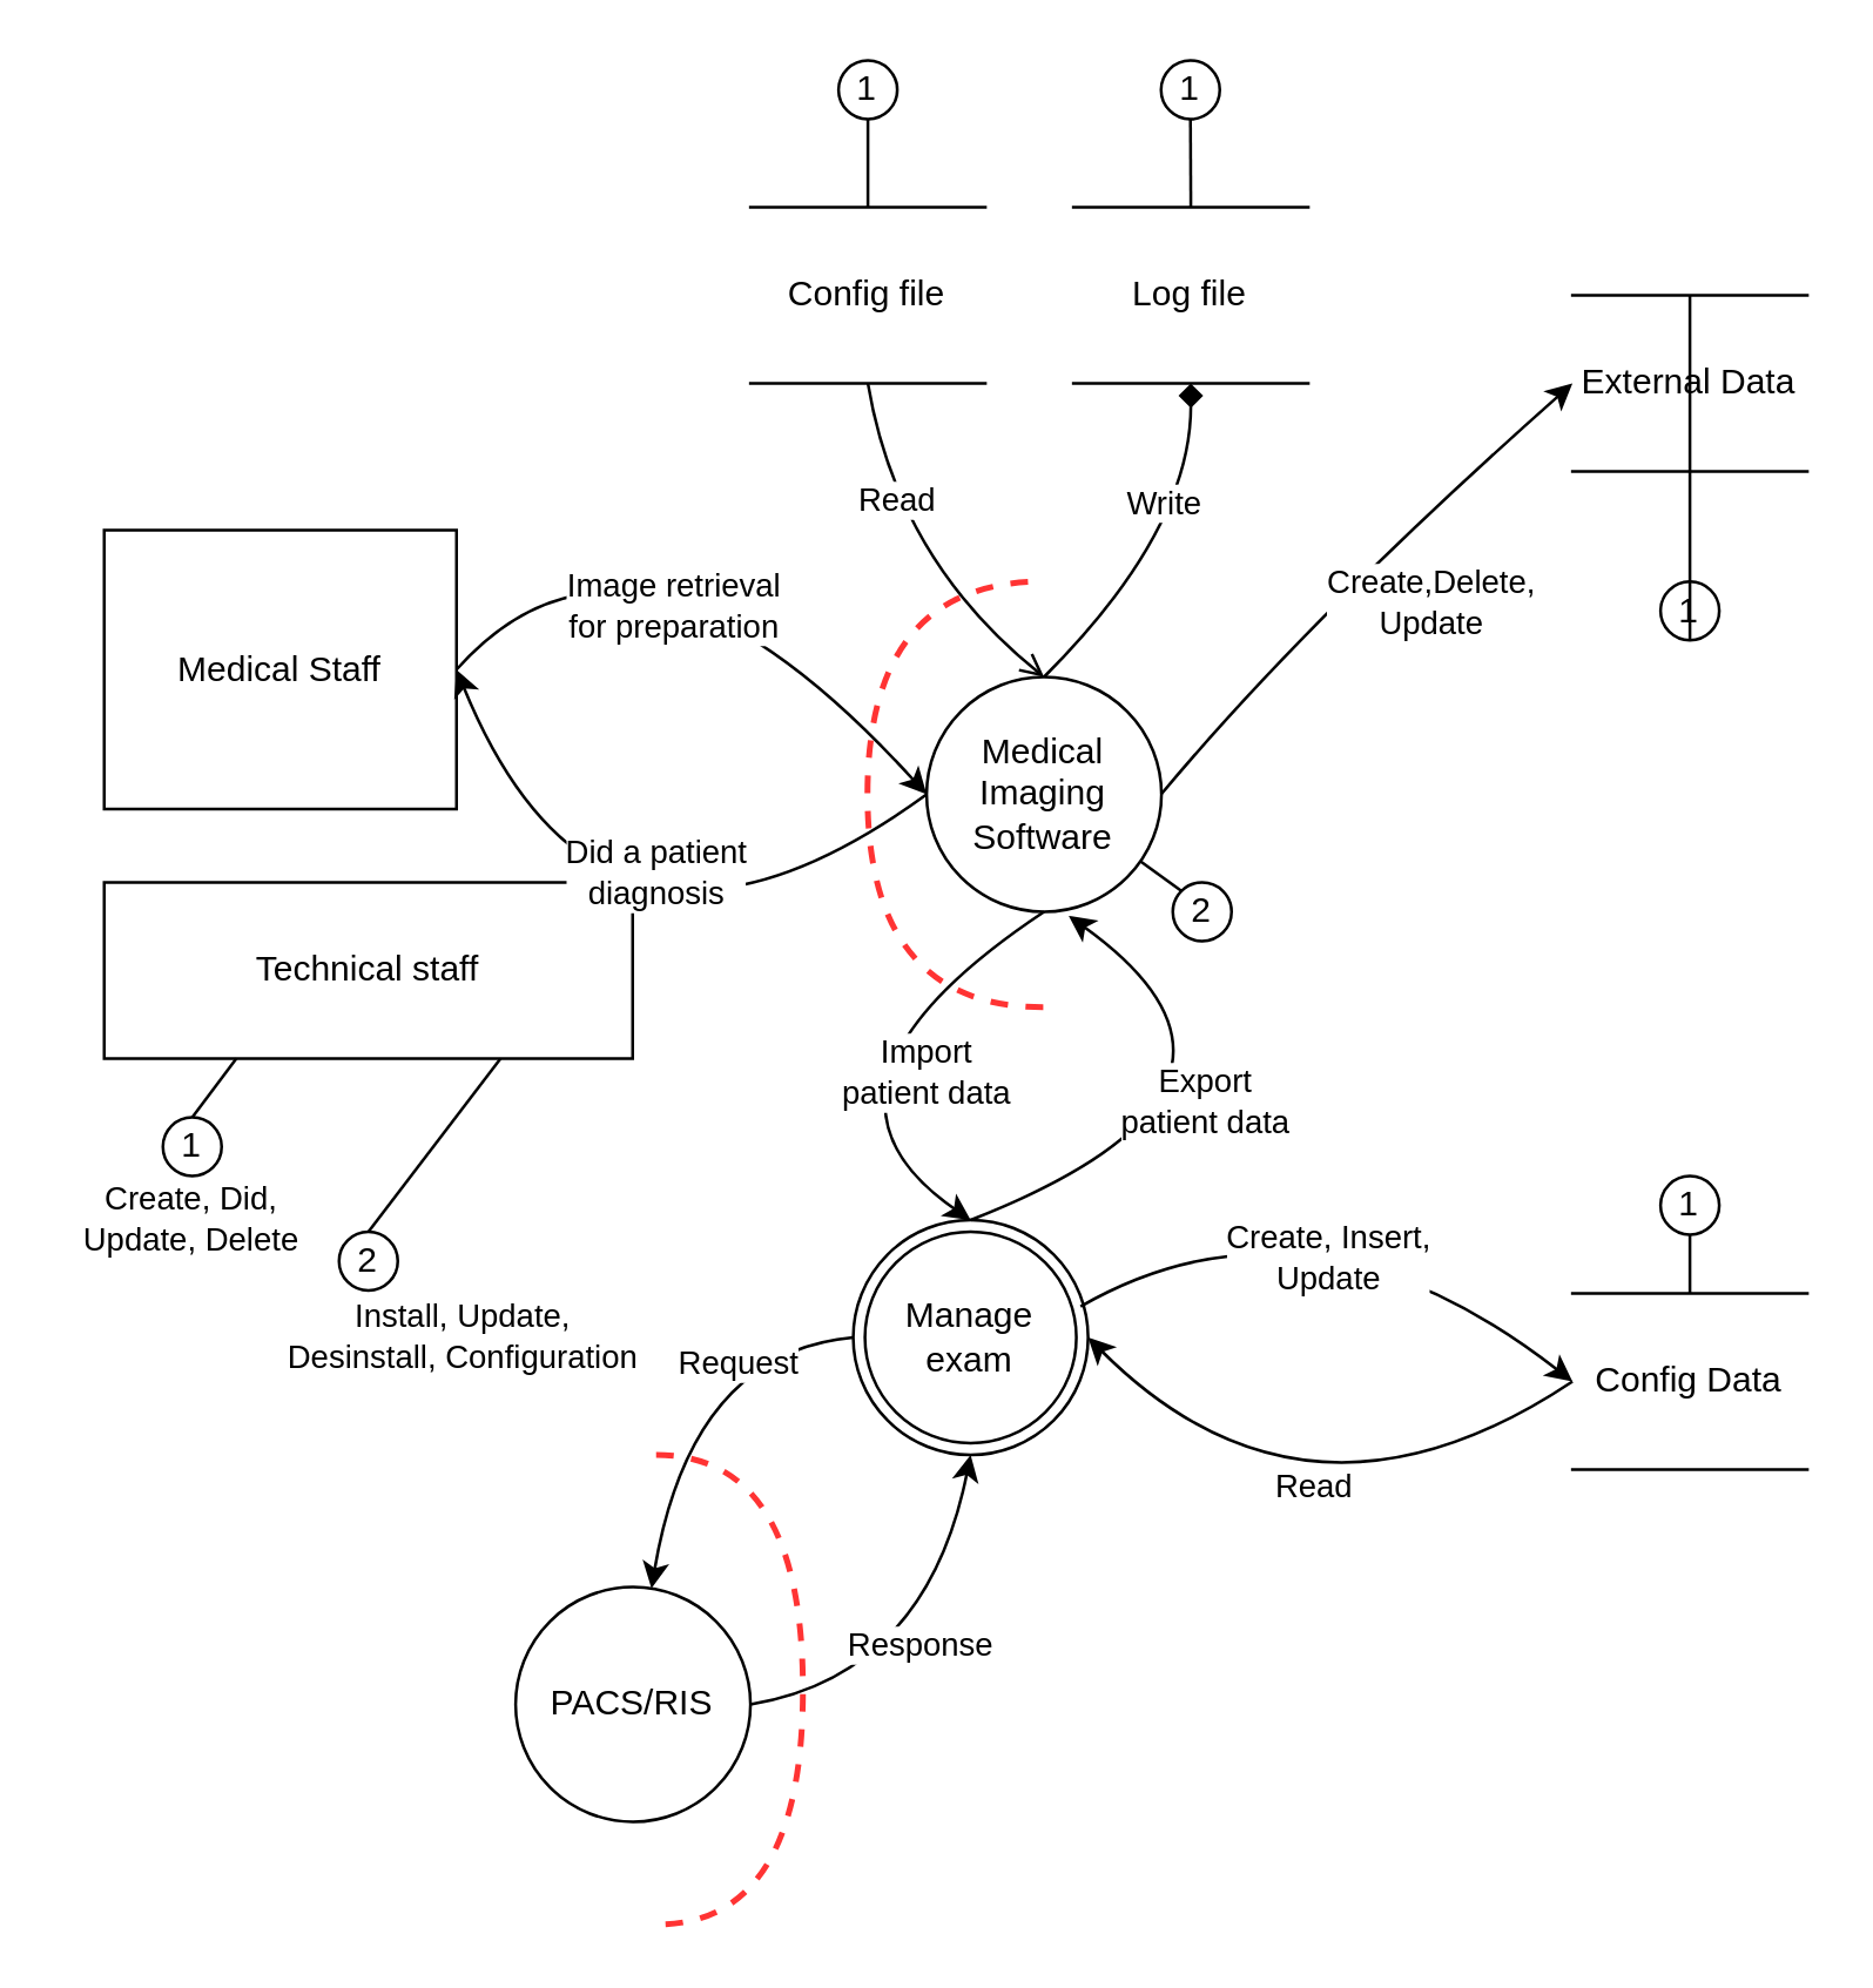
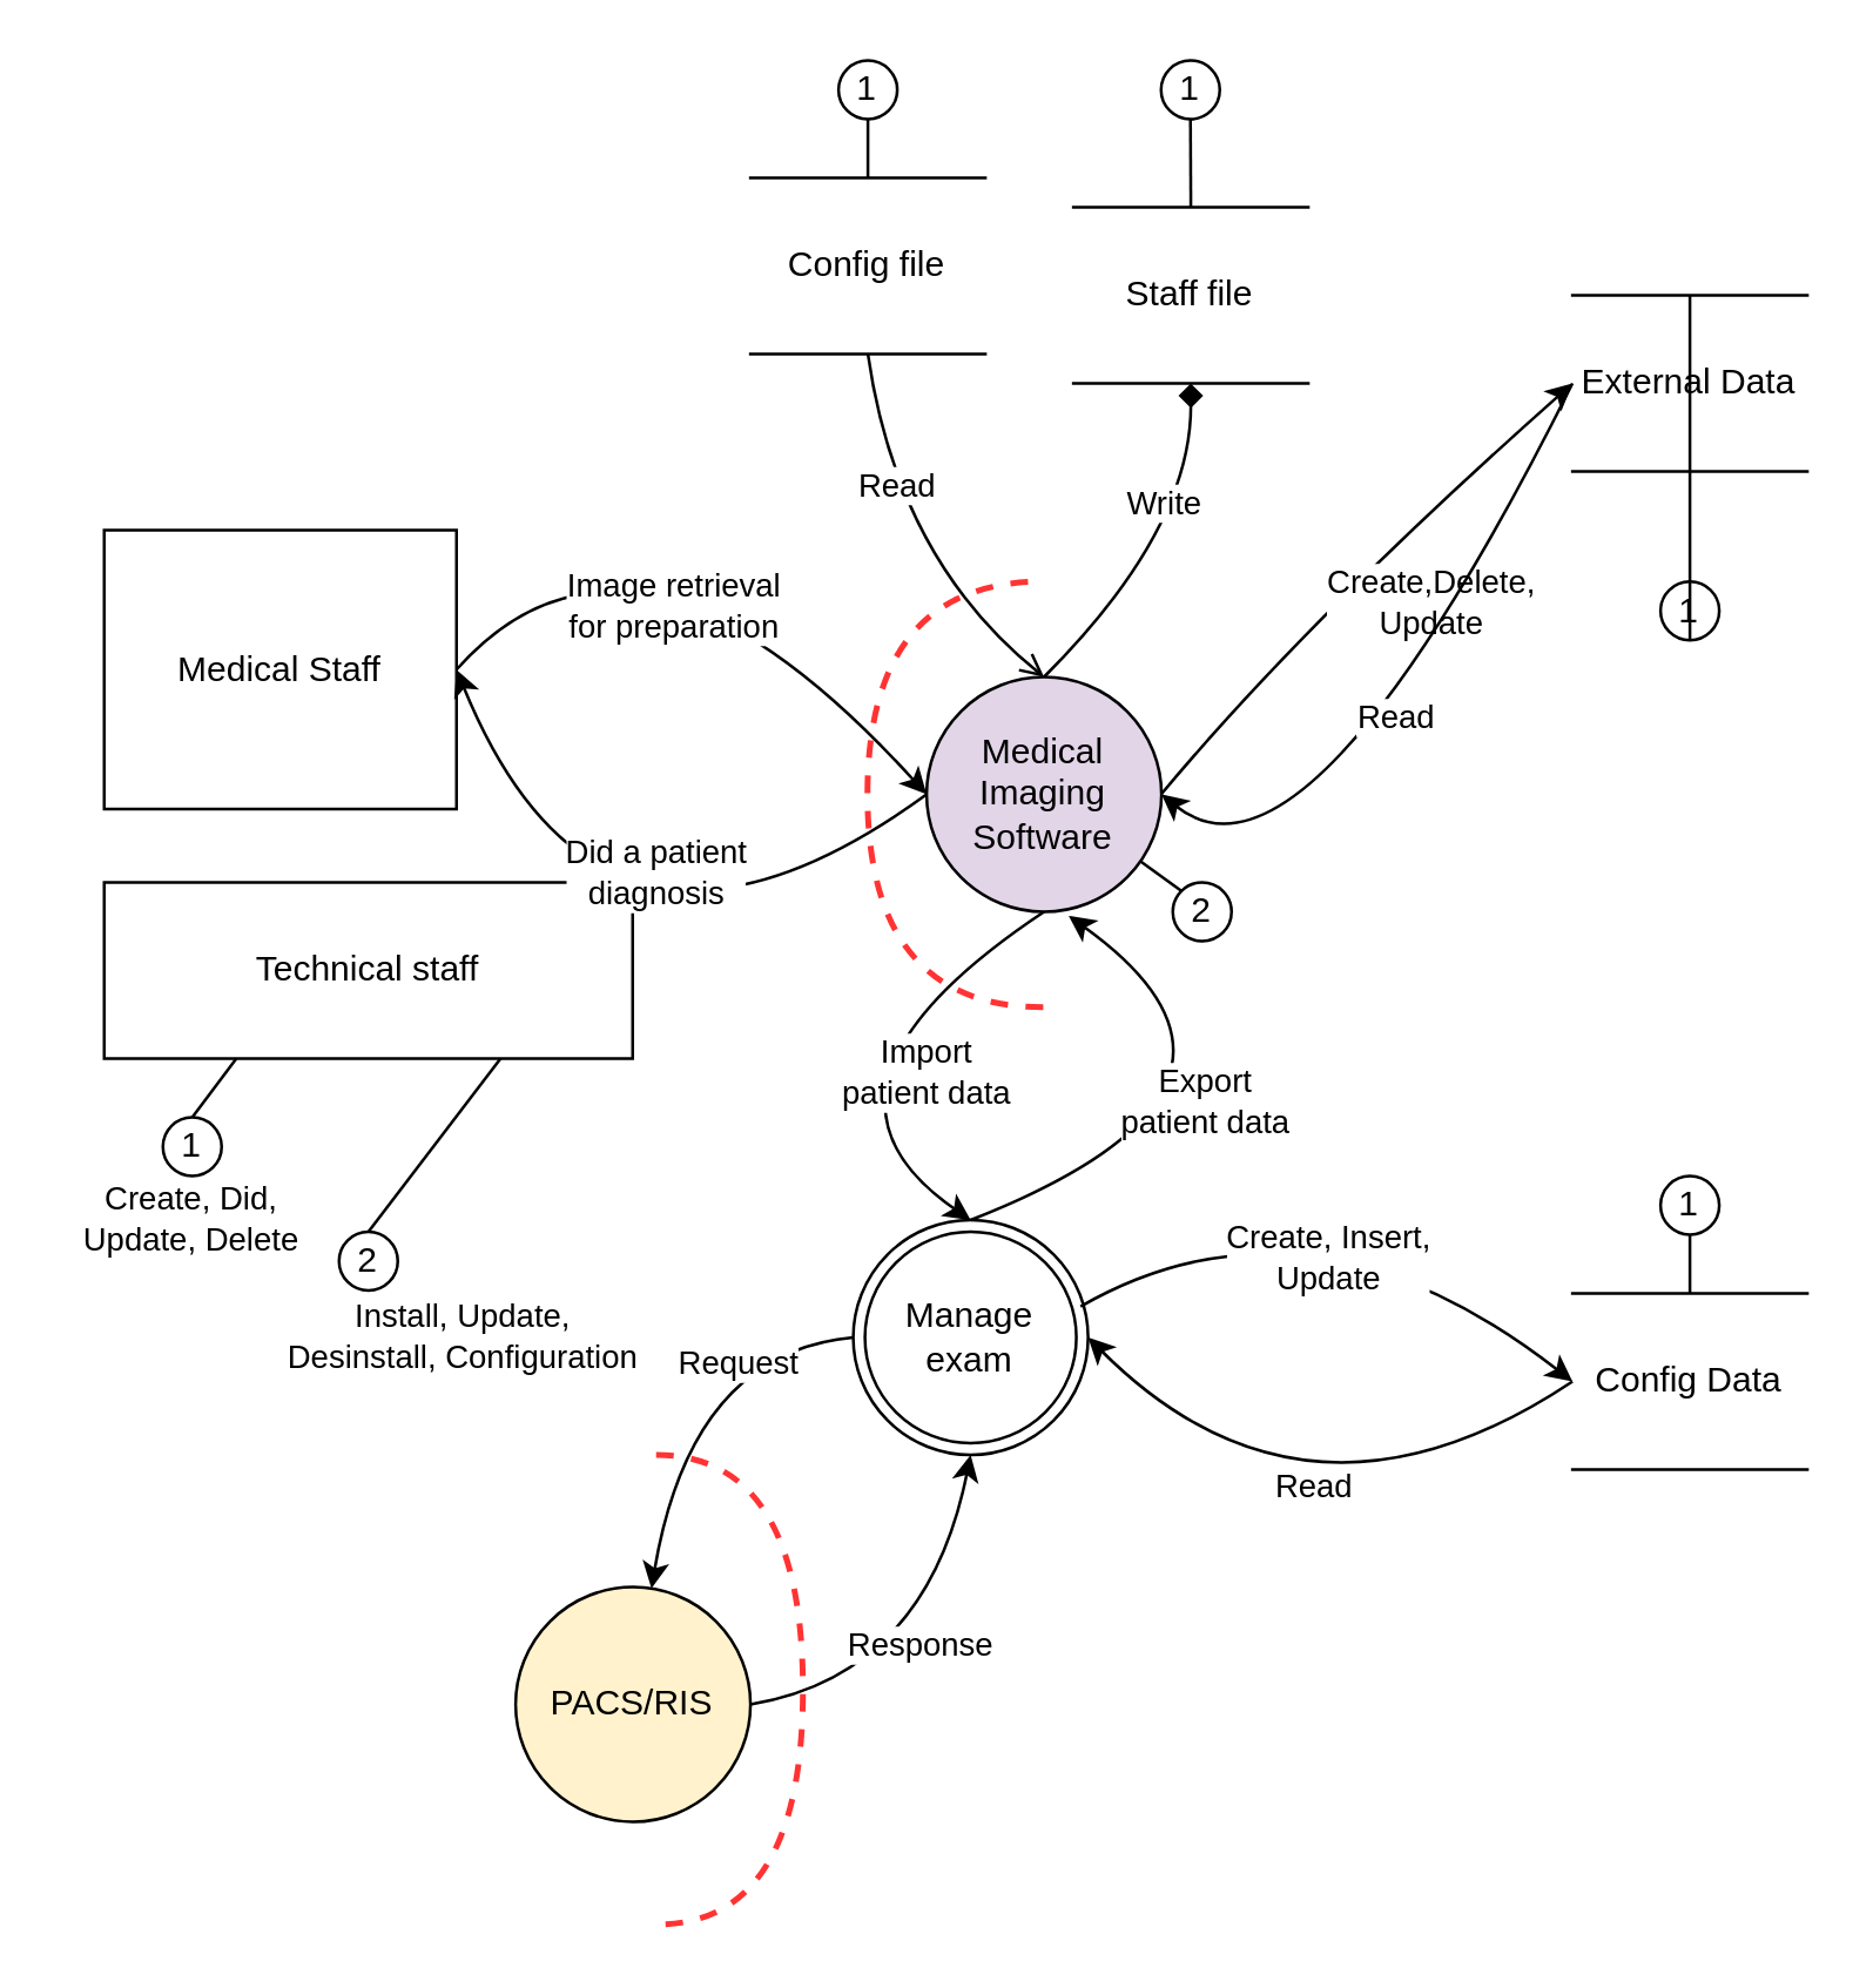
- <mxCell id="18" value="Config file" style="shape=partialRectangle;whiteSpace=wrap;html=1;left=0;right=0;fillColor=none;" vertex="1" parent="1"><mxGeometry x="255.14" y="70" width="80" height="60" as="geometry" /></mxCell>
+ <mxCell id="18" value="Config file" style="shape=partialRectangle;whiteSpace=wrap;html=1;left=0;right=0;fillColor=none;" vertex="1" parent="1"><mxGeometry x="255.14" y="60" width="80" height="60" as="geometry" /></mxCell>
- <mxCell id="19" value="Log file" style="shape=partialRectangle;whiteSpace=wrap;html=1;left=0;right=0;fillColor=none;" vertex="1" parent="1"><mxGeometry x="365.14" y="70" width="80" height="60" as="geometry" /></mxCell>
+ <mxCell id="19" value="Staff file" style="shape=partialRectangle;whiteSpace=wrap;html=1;left=0;right=0;fillColor=none;" vertex="1" parent="1"><mxGeometry x="365.14" y="70" width="80" height="60" as="geometry" /></mxCell>
+ <mxCell id="29" value="" style="endArrow=classic;html=1;fontColor=#FF3333;rounded=0;curved=1;exitX=0;exitY=0.5;exitDx=0;exitDy=0;entryX=1;entryY=0.5;entryDx=0;entryDy=0;" edge="1" parent="1" source="26" target="4"><mxGeometry width="50" height="50" relative="1" as="geometry"><mxPoint x="535.28" y="280" as="sourcePoint" /><mxPoint x="395.14" y="280" as="targetPoint" /><Array as="points"><mxPoint x="445.14" y="310" /></Array></mxGeometry></mxCell>
+ <mxCell id="30" value="Read" style="edgeLabel;html=1;align=center;verticalAlign=middle;resizable=0;points=[];" vertex="1" connectable="0" parent="29"><mxGeometry x="0.006" y="-13" relative="1" as="geometry"><mxPoint x="10" as="offset" /></mxGeometry></mxCell>
- <mxCell id="4" value="Medical&lt;br&gt;Imaging&lt;br&gt;Software" style="ellipse;whiteSpace=wrap;html=1;aspect=fixed;" vertex="1" parent="1"><mxGeometry x="315.14" y="230" width="80" height="80" as="geometry" /></mxCell>
+ <mxCell id="4" value="Medical&lt;br&gt;Imaging&lt;br&gt;Software" style="ellipse;whiteSpace=wrap;html=1;aspect=fixed;fillColor=#e1d5e7;" vertex="1" parent="1"><mxGeometry x="315.14" y="230" width="80" height="80" as="geometry" /></mxCell>
- <mxCell id="31" value="PACS/RIS" style="ellipse;whiteSpace=wrap;html=1;aspect=fixed;" vertex="1" parent="1"><mxGeometry x="175.14" y="540" width="80" height="80" as="geometry" /></mxCell>
+ <mxCell id="31" value="PACS/RIS" style="ellipse;whiteSpace=wrap;html=1;aspect=fixed;fillColor=#fff2cc;" vertex="1" parent="1"><mxGeometry x="175.14" y="540" width="80" height="80" as="geometry" /></mxCell>
